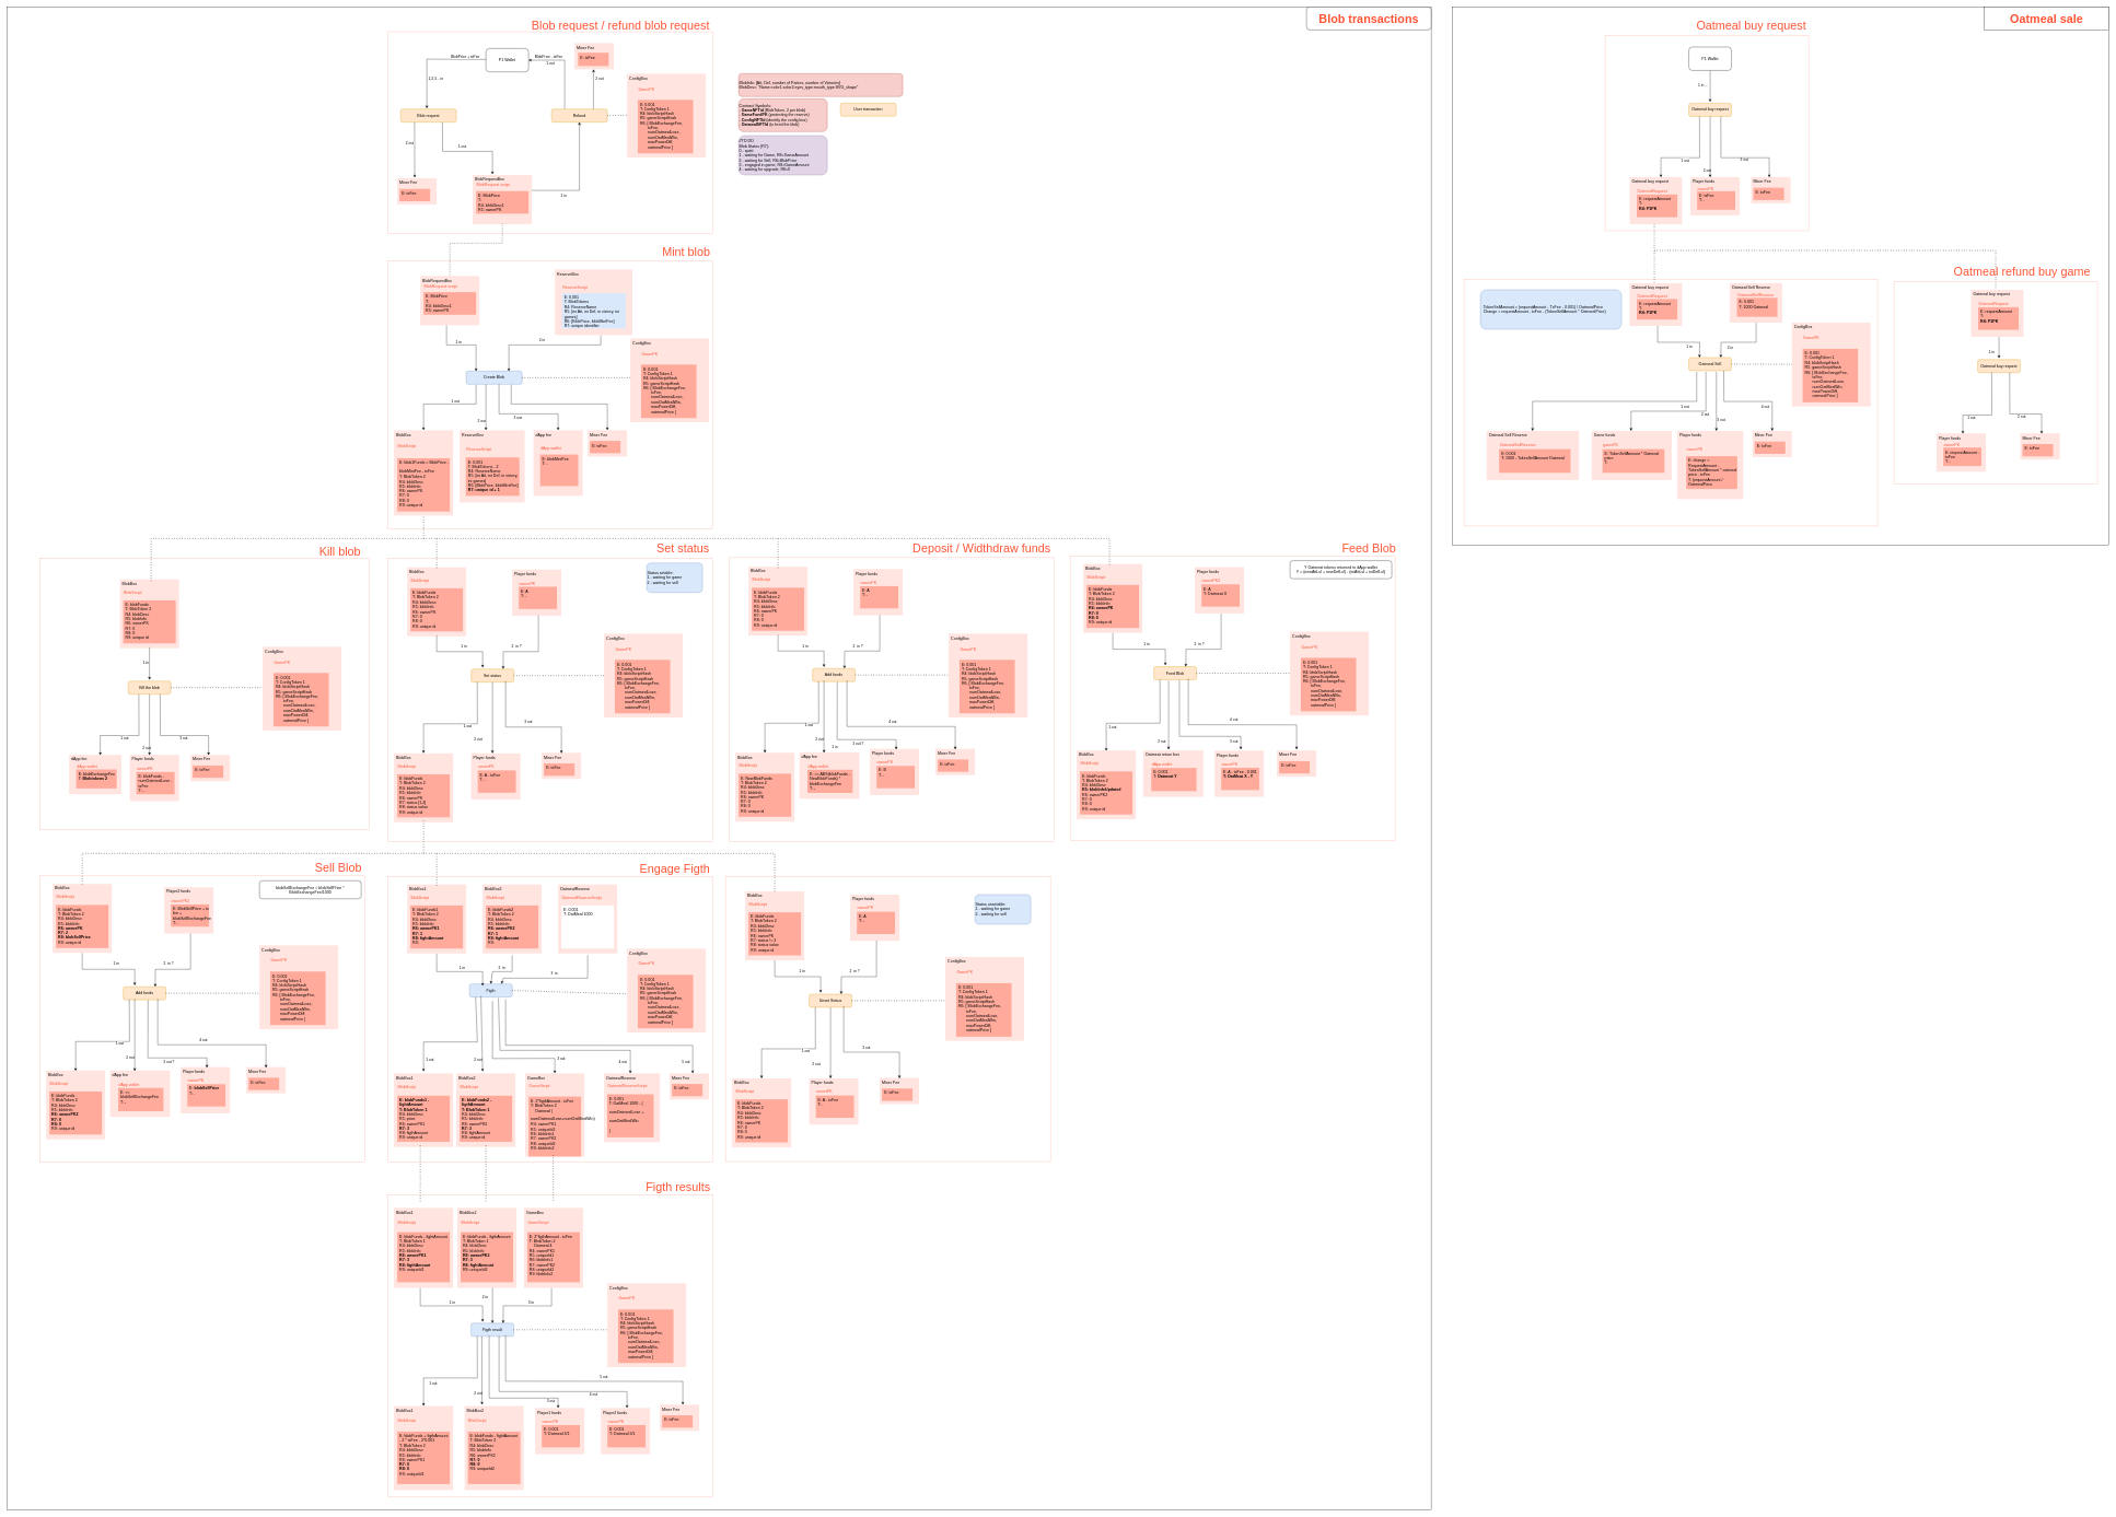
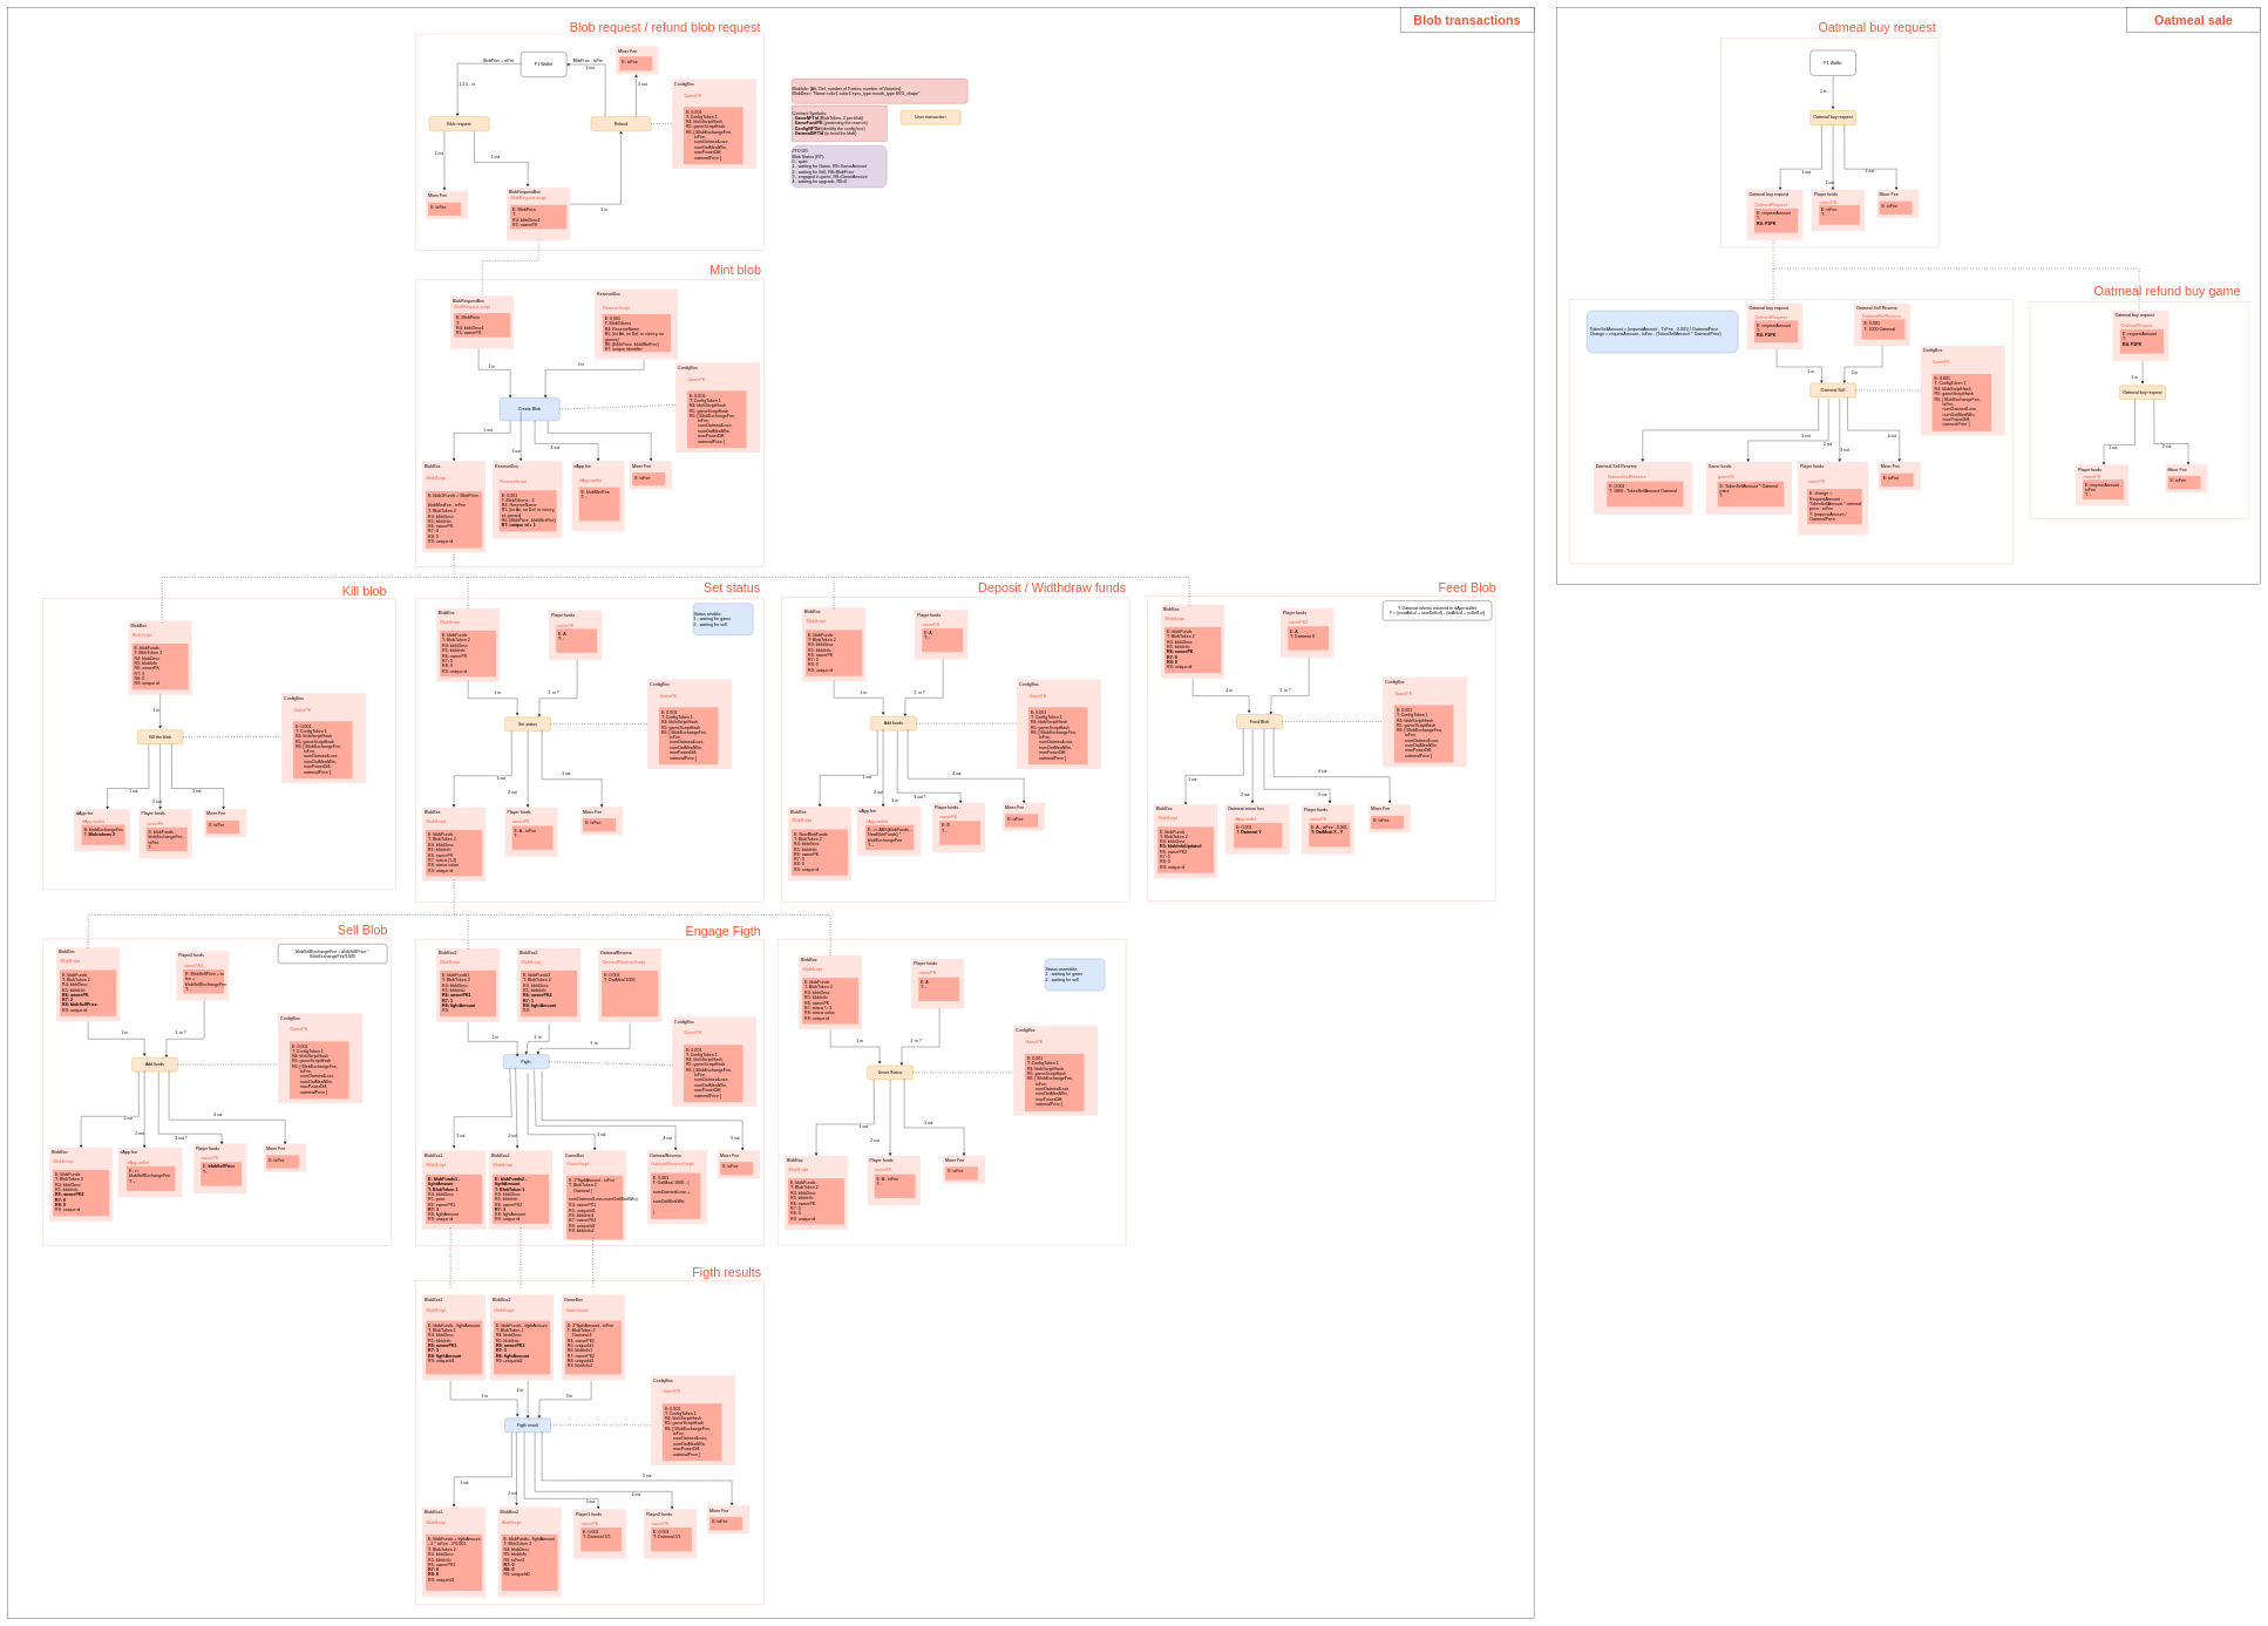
- <mxCell id="614" value="&lt;span style=&quot;color: rgb(254, 85, 53); font-size: 36px;&quot;&gt;&lt;b&gt;Blob transactions&lt;/b&gt;&lt;/span&gt;" style="whiteSpace=wrap;html=1;fontSize=33;fontColor=#FF8000;rounded=1;" vertex="1" parent="1"><mxGeometry x="3980" width="380" height="70" as="geometry" y="20" /></mxCell>
+ <mxCell id="614" value="&lt;span style=&quot;color: rgb(254, 85, 53); font-size: 36px;&quot;&gt;&lt;b&gt;Blob transactions&lt;/b&gt;&lt;/span&gt;" style="rounded=0;whiteSpace=wrap;html=1;fontSize=33;fontColor=#FF8000;" vertex="1" parent="1"><mxGeometry x="3980" width="380" height="70" as="geometry" y="20" /></mxCell>
- <mxCell id="4" value="Contract Symbols:&lt;br&gt;- &lt;b&gt;GameNFTid&lt;/b&gt; (BlobToken, 2 per blob)&lt;br&gt;- &lt;b&gt;GameFundPK&lt;/b&gt; (protecting the reserve)&lt;br&gt;- &lt;b&gt;ConfigNFTId &lt;/b&gt;(identify the config box)&lt;br&gt;- &lt;b&gt;OatmealNFTId &lt;/b&gt;(to feed the blob)" style="rounded=1;whiteSpace=wrap;html=1;align=left;fillColor=#f8cecc;strokeColor=#b85450;" parent="1" vertex="1"><mxGeometry x="2250" y="299.97" width="270" height="100" as="geometry" /></mxCell>
+ <mxCell id="4" value="Contract Symbols:&lt;br&gt;- &lt;b&gt;GameNFTid&lt;/b&gt; (BlobToken, 2 per blob)&lt;br&gt;- &lt;b&gt;GameFundPK&lt;/b&gt; (protecting the reserve)&lt;br&gt;- &lt;b&gt;ConfigNFTId &lt;/b&gt;(identify the config box)&lt;br&gt;- &lt;b&gt;OatmealNFTId &lt;/b&gt;(to feed the blob)" style="whiteSpace=wrap;html=1;align=left;fillColor=#f8cecc;strokeColor=#b85450;rounded=0;" parent="1" vertex="1"><mxGeometry x="2250" y="299.97" width="270" height="100" as="geometry" /></mxCell>
- <mxCell id="40" value="&lt;div style=&quot;font-size: 12px&quot; align=&quot;left&quot;&gt;&lt;font style=&quot;font-size: 12px&quot; color=&quot;#000000&quot;&gt;E: 0.001&lt;/font&gt;&lt;/div&gt;&lt;div style=&quot;font-size: 12px&quot; align=&quot;left&quot;&gt;&lt;font style=&quot;font-size: 12px&quot; color=&quot;#000000&quot;&gt;T: BlobTokens&lt;/font&gt;&lt;/div&gt;&lt;div style=&quot;font-size: 12px&quot; align=&quot;left&quot;&gt;&lt;font style=&quot;font-size: 12px&quot; color=&quot;#000000&quot;&gt;R4: ReserveName&lt;/font&gt;&lt;/div&gt;&lt;div style=&quot;font-size: 12px&quot; align=&quot;left&quot;&gt;R5: [ini Att, ini Def, in victory, ini games]&lt;font style=&quot;font-size: 12px&quot; color=&quot;#000000&quot;&gt;&lt;br&gt;&lt;/font&gt;&lt;/div&gt;&lt;div style=&quot;font-size: 12px&quot; align=&quot;left&quot;&gt;R6: [&lt;span style=&quot;background-color: initial;&quot;&gt;BlobPrice,&amp;nbsp;&lt;/span&gt;&lt;span style=&quot;background-color: initial;&quot;&gt;blobMintFee]&lt;/span&gt;&lt;/div&gt;&lt;div style=&quot;font-size: 12px&quot;&gt;R7: unique identifier&lt;/div&gt;" style="rounded=0;whiteSpace=wrap;html=1;fontFamily=Helvetica;fontSize=24;fontColor=#000000;strokeColor=none;fillColor=#dae8fc;align=left;labelBackgroundColor=none;allowArrows=0;verticalAlign=top;spacingLeft=5;" parent="39" vertex="1"><mxGeometry y="32.14" width="194.444" height="107.86" as="geometry" /></mxCell>
+ <mxCell id="40" value="&lt;div style=&quot;font-size: 12px&quot; align=&quot;left&quot;&gt;&lt;font style=&quot;font-size: 12px&quot; color=&quot;#000000&quot;&gt;E: 0.001&lt;/font&gt;&lt;/div&gt;&lt;div style=&quot;font-size: 12px&quot; align=&quot;left&quot;&gt;&lt;font style=&quot;font-size: 12px&quot; color=&quot;#000000&quot;&gt;T: BlobTokens&lt;/font&gt;&lt;/div&gt;&lt;div style=&quot;font-size: 12px&quot; align=&quot;left&quot;&gt;&lt;font style=&quot;font-size: 12px&quot; color=&quot;#000000&quot;&gt;R4: ReserveName&lt;/font&gt;&lt;/div&gt;&lt;div style=&quot;font-size: 12px&quot; align=&quot;left&quot;&gt;R5: [ini Att, ini Def, in victory, ini games]&lt;font style=&quot;font-size: 12px&quot; color=&quot;#000000&quot;&gt;&lt;br&gt;&lt;/font&gt;&lt;/div&gt;&lt;div style=&quot;font-size: 12px&quot; align=&quot;left&quot;&gt;R6: [&lt;span style=&quot;background-color: initial;&quot;&gt;BlobPrice,&amp;nbsp;&lt;/span&gt;&lt;span style=&quot;background-color: initial;&quot;&gt;blobMintFee]&lt;/span&gt;&lt;/div&gt;&lt;div style=&quot;font-size: 12px&quot;&gt;R7: unique identifier&lt;/div&gt;" style="rounded=0;whiteSpace=wrap;html=1;fontFamily=Helvetica;fontSize=24;fontColor=#000000;strokeColor=none;fillColor=#ffaa9b;align=left;labelBackgroundColor=none;allowArrows=0;verticalAlign=top;spacingLeft=5;" parent="39" vertex="1"><mxGeometry y="32.14" width="194.444" height="107.86" as="geometry" /></mxCell>
- <mxCell id="16" value="Create Blob" style="rounded=1;whiteSpace=wrap;html=1;fillColor=#dae8fc;strokeColor=#6c8ebf;" parent="7" vertex="1"><mxGeometry x="170" y="670" width="170" height="40" as="geometry" /></mxCell>
+ <mxCell id="16" value="Create Blob" style="rounded=1;whiteSpace=wrap;html=1;fillColor=#dae8fc;strokeColor=#6c8ebf;" parent="7" vertex="1"><mxGeometry x="170" y="670" width="170" height="65" as="geometry" /></mxCell>
- <mxCell id="395" value="&lt;div style=&quot;font-size: 12px&quot; align=&quot;left&quot;&gt;&lt;font style=&quot;font-size: 12px&quot; color=&quot;#000000&quot;&gt;E: blobFunds - numOatmealLose - txFee&lt;/font&gt;&lt;/div&gt;&lt;div style=&quot;font-size: 12px&quot; align=&quot;left&quot;&gt;T: -&lt;/div&gt;" style="rounded=0;whiteSpace=wrap;html=1;fontFamily=Helvetica;fontSize=24;fontColor=#000000;strokeColor=none;fillColor=#ffaa9b;align=left;labelBackgroundColor=none;allowArrows=0;verticalAlign=top;spacingLeft=5;" parent="394" vertex="1"><mxGeometry y="22.661" width="116.139" height="67.983" as="geometry" /></mxCell>
+ <mxCell id="395" value="&lt;div style=&quot;font-size: 12px&quot; align=&quot;left&quot;&gt;&lt;font style=&quot;font-size: 12px&quot; color=&quot;#000000&quot;&gt;E: blobFunds - blobExchangeFee - txFee&lt;/font&gt;&lt;/div&gt;&lt;div style=&quot;font-size: 12px&quot; align=&quot;left&quot;&gt;T: -&lt;/div&gt;" style="rounded=0;whiteSpace=wrap;html=1;fontFamily=Helvetica;fontSize=24;fontColor=#000000;strokeColor=none;fillColor=#ffaa9b;align=left;labelBackgroundColor=none;allowArrows=0;verticalAlign=top;spacingLeft=5;" parent="394" vertex="1"><mxGeometry y="22.661" width="116.139" height="67.983" as="geometry" /></mxCell>
- <mxCell id="138" value="&lt;div style=&quot;font-size: 12px&quot; align=&quot;left&quot;&gt;&lt;font style=&quot;font-size: 12px&quot; color=&quot;#000000&quot;&gt;E: 0.001&lt;/font&gt;&lt;/div&gt;&lt;div style=&quot;font-size: 12px&quot; align=&quot;left&quot;&gt;&lt;font style=&quot;font-size: 12px&quot; color=&quot;#000000&quot;&gt;T: OatMeal 1000&lt;br&gt;&lt;/font&gt;&lt;/div&gt;&lt;div style=&quot;font-size: 12px&quot; align=&quot;left&quot;&gt;&lt;br&gt;&lt;/div&gt;" style="rounded=0;whiteSpace=wrap;html=1;fontFamily=Helvetica;fontSize=24;fontColor=#000000;strokeColor=none;fillColor=#ffffff;align=left;labelBackgroundColor=none;allowArrows=0;verticalAlign=top;spacingLeft=5;" parent="137" vertex="1"><mxGeometry y="38.7" width="160" height="131.3" as="geometry" /></mxCell>
+ <mxCell id="138" value="&lt;div style=&quot;font-size: 12px&quot; align=&quot;left&quot;&gt;&lt;font style=&quot;font-size: 12px&quot; color=&quot;#000000&quot;&gt;E: 0.001&lt;/font&gt;&lt;/div&gt;&lt;div style=&quot;font-size: 12px&quot; align=&quot;left&quot;&gt;&lt;font style=&quot;font-size: 12px&quot; color=&quot;#000000&quot;&gt;T: OatMeal 1000&lt;br&gt;&lt;/font&gt;&lt;/div&gt;&lt;div style=&quot;font-size: 12px&quot; align=&quot;left&quot;&gt;&lt;br&gt;&lt;/div&gt;" style="rounded=0;whiteSpace=wrap;html=1;fontFamily=Helvetica;fontSize=24;fontColor=#000000;strokeColor=none;fillColor=#ffaa9b;align=left;labelBackgroundColor=none;allowArrows=0;verticalAlign=top;spacingLeft=5;" parent="137" vertex="1"><mxGeometry y="38.7" width="160" height="131.3" as="geometry" /></mxCell>
- <mxCell id="349" value="&lt;div style=&quot;font-size: 12px&quot; align=&quot;left&quot;&gt;&lt;font style=&quot;font-size: 12px&quot; color=&quot;#000000&quot;&gt;E: blobFunds - fightAmount&amp;nbsp;&lt;/font&gt;&lt;/div&gt;&lt;div style=&quot;font-size: 12px&quot; align=&quot;left&quot;&gt;&lt;font style=&quot;font-size: 12px&quot; color=&quot;#000000&quot;&gt;T: BlobToken 2&lt;br&gt;&lt;/font&gt;&lt;/div&gt;&lt;div style=&quot;font-size: 12px&quot; align=&quot;left&quot;&gt;&lt;span style=&quot;background-color: initial;&quot;&gt;R4: blobDesc&lt;/span&gt;&lt;/div&gt;&lt;div style=&quot;font-size: 12px&quot; align=&quot;left&quot;&gt;&lt;font style=&quot;font-size: 12px&quot; color=&quot;#000000&quot;&gt;R5: blobInfo&lt;/font&gt;&lt;/div&gt;&lt;div style=&quot;font-size: 12px&quot; align=&quot;left&quot;&gt;&lt;font style=&quot;font-size: 12px&quot; color=&quot;#000000&quot;&gt;R6: ownerPK2&lt;/font&gt;&lt;/div&gt;&lt;div style=&quot;font-size: 12px&quot; align=&quot;left&quot;&gt;&lt;font style=&quot;font-size: 12px&quot; color=&quot;#000000&quot;&gt;&lt;b&gt;R7: 0&lt;/b&gt;&lt;/font&gt;&lt;/div&gt;&lt;div style=&quot;font-size: 12px&quot;&gt;&lt;b&gt;R8: 0&lt;/b&gt;&lt;/div&gt;&lt;div style=&quot;font-size: 12px&quot;&gt;&lt;span style=&quot;background-color: initial;&quot;&gt;R9: uniqueId2&lt;/span&gt;&lt;/div&gt;" style="rounded=0;whiteSpace=wrap;html=1;fontFamily=Helvetica;fontSize=24;fontColor=#000000;strokeColor=none;fillColor=#ffaa9b;align=left;labelBackgroundColor=none;allowArrows=0;verticalAlign=top;spacingLeft=5;" parent="345" vertex="1"><mxGeometry x="10" y="77.897" width="160" height="160.061" as="geometry" /></mxCell>
+ <mxCell id="349" value="&lt;div style=&quot;font-size: 12px&quot; align=&quot;left&quot;&gt;&lt;font style=&quot;font-size: 12px&quot; color=&quot;#000000&quot;&gt;E: blobFunds - fightAmount&amp;nbsp;&lt;/font&gt;&lt;/div&gt;&lt;div style=&quot;font-size: 12px&quot; align=&quot;left&quot;&gt;&lt;font style=&quot;font-size: 12px&quot; color=&quot;#000000&quot;&gt;T: BlobToken 2&lt;br&gt;&lt;/font&gt;&lt;/div&gt;&lt;div style=&quot;font-size: 12px&quot; align=&quot;left&quot;&gt;&lt;span style=&quot;background-color: initial;&quot;&gt;R4: blobDesc&lt;/span&gt;&lt;/div&gt;&lt;div style=&quot;font-size: 12px&quot; align=&quot;left&quot;&gt;&lt;font style=&quot;font-size: 12px&quot; color=&quot;#000000&quot;&gt;R5: blobInfo&lt;/font&gt;&lt;/div&gt;&lt;div style=&quot;font-size: 12px&quot; align=&quot;left&quot;&gt;&lt;font style=&quot;font-size: 12px&quot; color=&quot;#000000&quot;&gt;R6: txFee2&lt;/font&gt;&lt;/div&gt;&lt;div style=&quot;font-size: 12px&quot; align=&quot;left&quot;&gt;&lt;font style=&quot;font-size: 12px&quot; color=&quot;#000000&quot;&gt;&lt;b&gt;R7: 0&lt;/b&gt;&lt;/font&gt;&lt;/div&gt;&lt;div style=&quot;font-size: 12px&quot;&gt;&lt;b&gt;R8: 0&lt;/b&gt;&lt;/div&gt;&lt;div style=&quot;font-size: 12px&quot;&gt;&lt;span style=&quot;background-color: initial;&quot;&gt;R9: uniqueId2&lt;/span&gt;&lt;/div&gt;" style="rounded=0;whiteSpace=wrap;html=1;fontFamily=Helvetica;fontSize=24;fontColor=#000000;strokeColor=none;fillColor=#ffaa9b;align=left;labelBackgroundColor=none;allowArrows=0;verticalAlign=top;spacingLeft=5;" parent="345" vertex="1"><mxGeometry x="10" y="77.897" width="160" height="160.061" as="geometry" /></mxCell>
